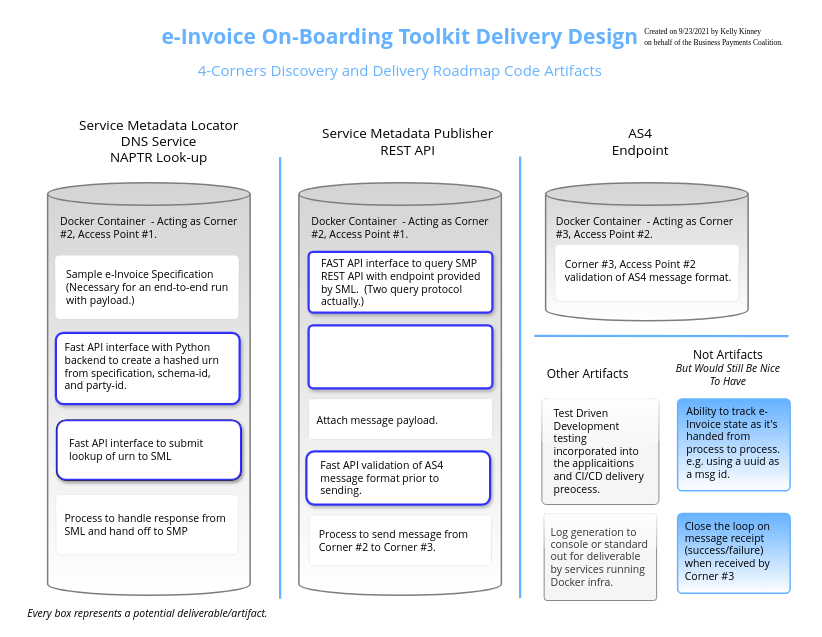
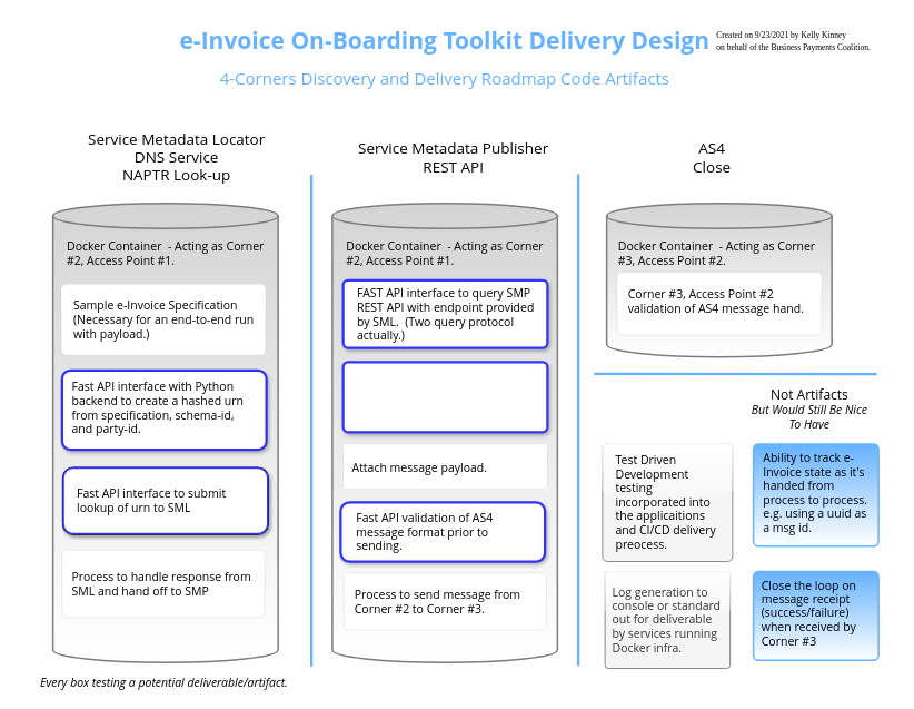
- <mxCell id="12" value="&lt;font face=&quot;Open Sans&quot; data-font-src=&quot;https://fonts.googleapis.com/css?family=Open+Sans&quot; style=&quot;font-size: 18px&quot;&gt;AS4&lt;br&gt;Endpoint&lt;/font&gt;" style="text;html=1;align=center;verticalAlign=middle;resizable=0;points=[];autosize=1;strokeColor=none;fillColor=none;" parent="1" vertex="1"><mxGeometry x="808" y="168" width="90" height="40" as="geometry" /></mxCell>
+ <mxCell id="12" value="&lt;font face=&quot;Open Sans&quot; data-font-src=&quot;https://fonts.googleapis.com/css?family=Open+Sans&quot; style=&quot;font-size: 18px&quot;&gt;AS4&lt;br&gt;Close&lt;/font&gt;" style="text;html=1;align=center;verticalAlign=middle;resizable=0;points=[];autosize=1;strokeColor=none;fillColor=none;" parent="1" vertex="1"><mxGeometry x="808" y="168" width="90" height="40" as="geometry" /></mxCell>
- <mxCell id="24" value="&lt;span&gt;&lt;font face=&quot;Open Sans&quot; data-font-src=&quot;https://fonts.googleapis.com/css?family=Open+Sans&quot; style=&quot;font-size: 14px&quot;&gt;Corner #3, Access Point #2 validation of AS4 message format.&lt;/font&gt;&lt;/span&gt;" style="text;html=1;strokeColor=none;fillColor=none;align=left;verticalAlign=middle;whiteSpace=wrap;rounded=0;glass=1;container=0;" parent="21" vertex="1"><mxGeometry x="24.382" y="82.5" width="225" height="69" as="geometry" /></mxCell>
+ <mxCell id="24" value="&lt;span&gt;&lt;font face=&quot;Open Sans&quot; data-font-src=&quot;https://fonts.googleapis.com/css?family=Open+Sans&quot; style=&quot;font-size: 14px&quot;&gt;Corner #3, Access Point #2 validation of AS4 message hand.&lt;/font&gt;&lt;/span&gt;" style="text;html=1;strokeColor=none;fillColor=none;align=left;verticalAlign=middle;whiteSpace=wrap;rounded=0;glass=1;container=0;" parent="21" vertex="1"><mxGeometry x="24.382" y="82.5" width="225" height="69" as="geometry" /></mxCell>
- <mxCell id="32" value="&lt;font face=&quot;Open Sans&quot; style=&quot;font-size: 16px&quot;&gt;Other Artifacts&lt;/font&gt;" style="text;html=1;align=center;verticalAlign=middle;resizable=0;points=[];autosize=1;strokeColor=none;fillColor=none;" parent="1" vertex="1"><mxGeometry x="723.2" y="488" width="119" height="20" as="geometry" /></mxCell>
- <mxCell id="6" value="&lt;font face=&quot;Open Sans&quot; data-font-src=&quot;https://fonts.googleapis.com/css?family=Open+Sans&quot; style=&quot;font-size: 14px&quot;&gt;&lt;i&gt;Every box represents a potential deliverable/artifact.&lt;/i&gt;&lt;/font&gt;" style="text;html=1;align=center;verticalAlign=middle;resizable=0;points=[];autosize=1;strokeColor=none;fillColor=none;" parent="1" vertex="1"><mxGeometry x="20" y="808" width="351" height="19" as="geometry" /></mxCell>
+ <mxCell id="6" value="&lt;font face=&quot;Open Sans&quot; data-font-src=&quot;https://fonts.googleapis.com/css?family=Open+Sans&quot; style=&quot;font-size: 14px&quot;&gt;&lt;i&gt;Every box testing a potential deliverable/artifact.&lt;/i&gt;&lt;/font&gt;" style="text;html=1;align=center;verticalAlign=middle;resizable=0;points=[];autosize=1;strokeColor=none;fillColor=none;" parent="1" vertex="1"><mxGeometry x="20" y="808" width="351" height="19" as="geometry" /></mxCell>
